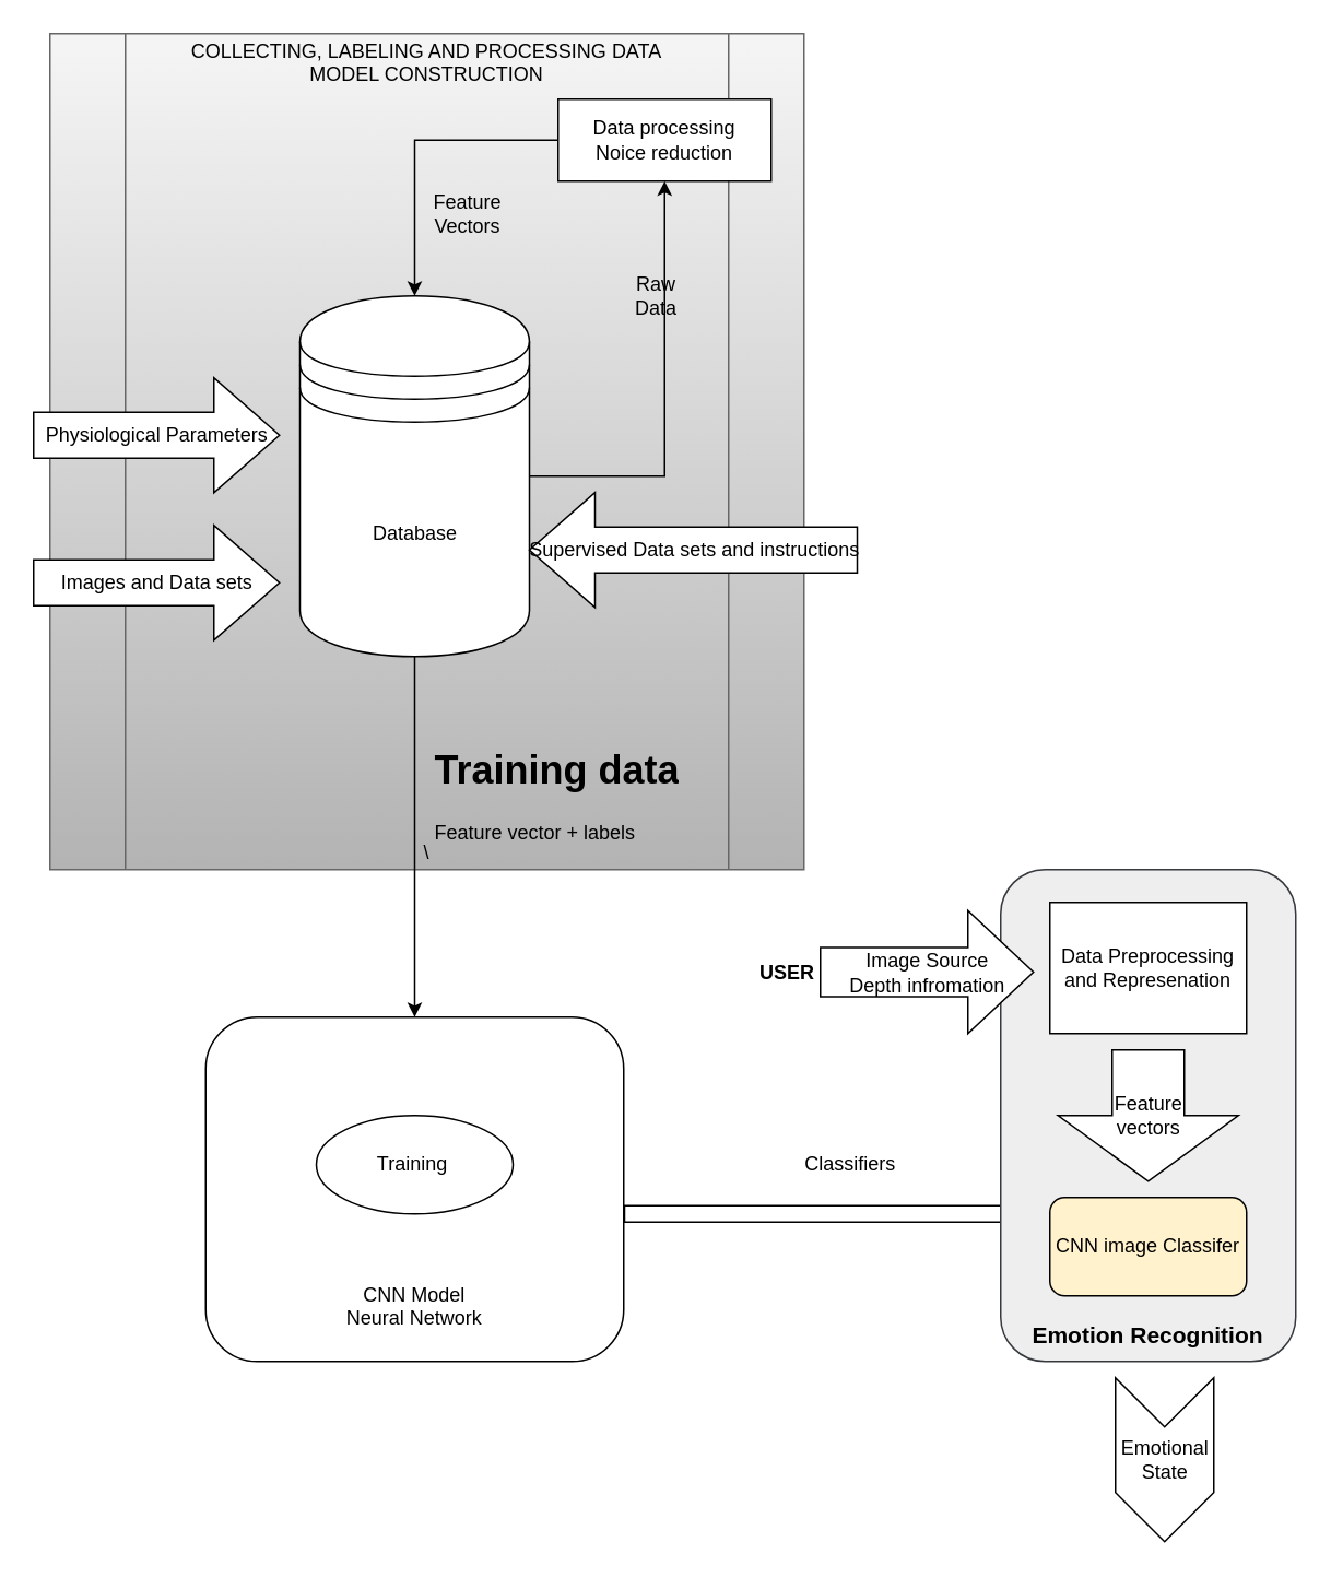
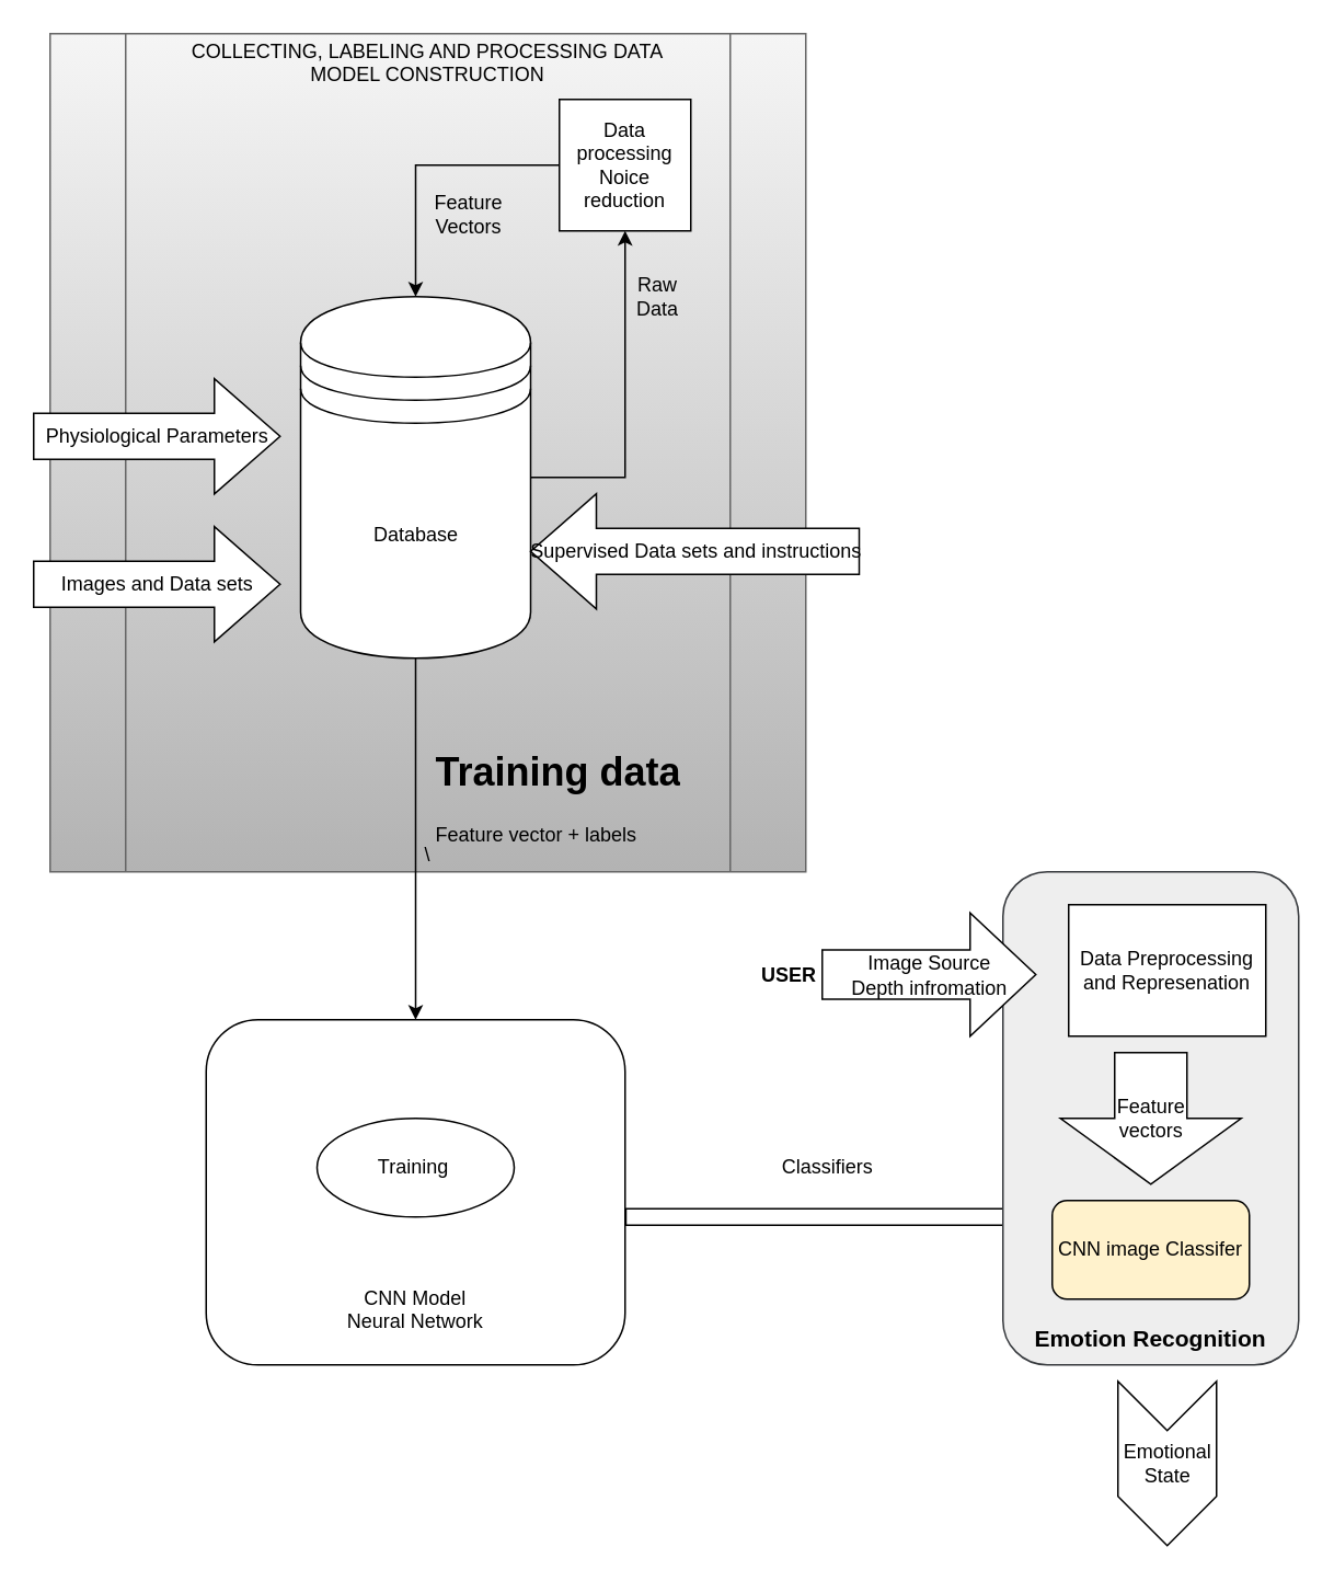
- <mxCell id="7" value="Data processing&lt;br&gt;Noice reduction" style="whiteSpace=wrap;html=1;aspect=fixed;" vertex="1" parent="1"><mxGeometry x="340" y="60" width="130" height="50" as="geometry" /></mxCell>
+ <mxCell id="7" value="Data processing&lt;br&gt;Noice reduction" style="whiteSpace=wrap;html=1;aspect=fixed;" vertex="1" parent="1"><mxGeometry x="340" y="60" width="80" height="80" as="geometry" /></mxCell>
- <mxCell id="18" value="Data Preprocessing and Represenation" style="rounded=0;whiteSpace=wrap;html=1;" vertex="1" parent="1"><mxGeometry x="640" y="550" width="120" height="80" as="geometry" /></mxCell>
+ <mxCell id="18" value="Data Preprocessing and Represenation" style="rounded=0;whiteSpace=wrap;html=1;" vertex="1" parent="1"><mxGeometry x="650" y="550" width="120" height="80" as="geometry" /></mxCell>
- <mxCell id="23" value="Classifiers" style="text;html=1;align=center;verticalAlign=middle;resizable=0;points=[];autosize=1;" vertex="1" parent="1"><mxGeometry x="482.5" y="700" width="70" height="20" as="geometry" /></mxCell>
+ <mxCell id="23" value="Classifiers" style="text;html=1;align=center;verticalAlign=middle;resizable=0;points=[];autosize=1;" vertex="1" parent="1"><mxGeometry x="467.5" y="700" width="70" height="20" as="geometry" /></mxCell>
